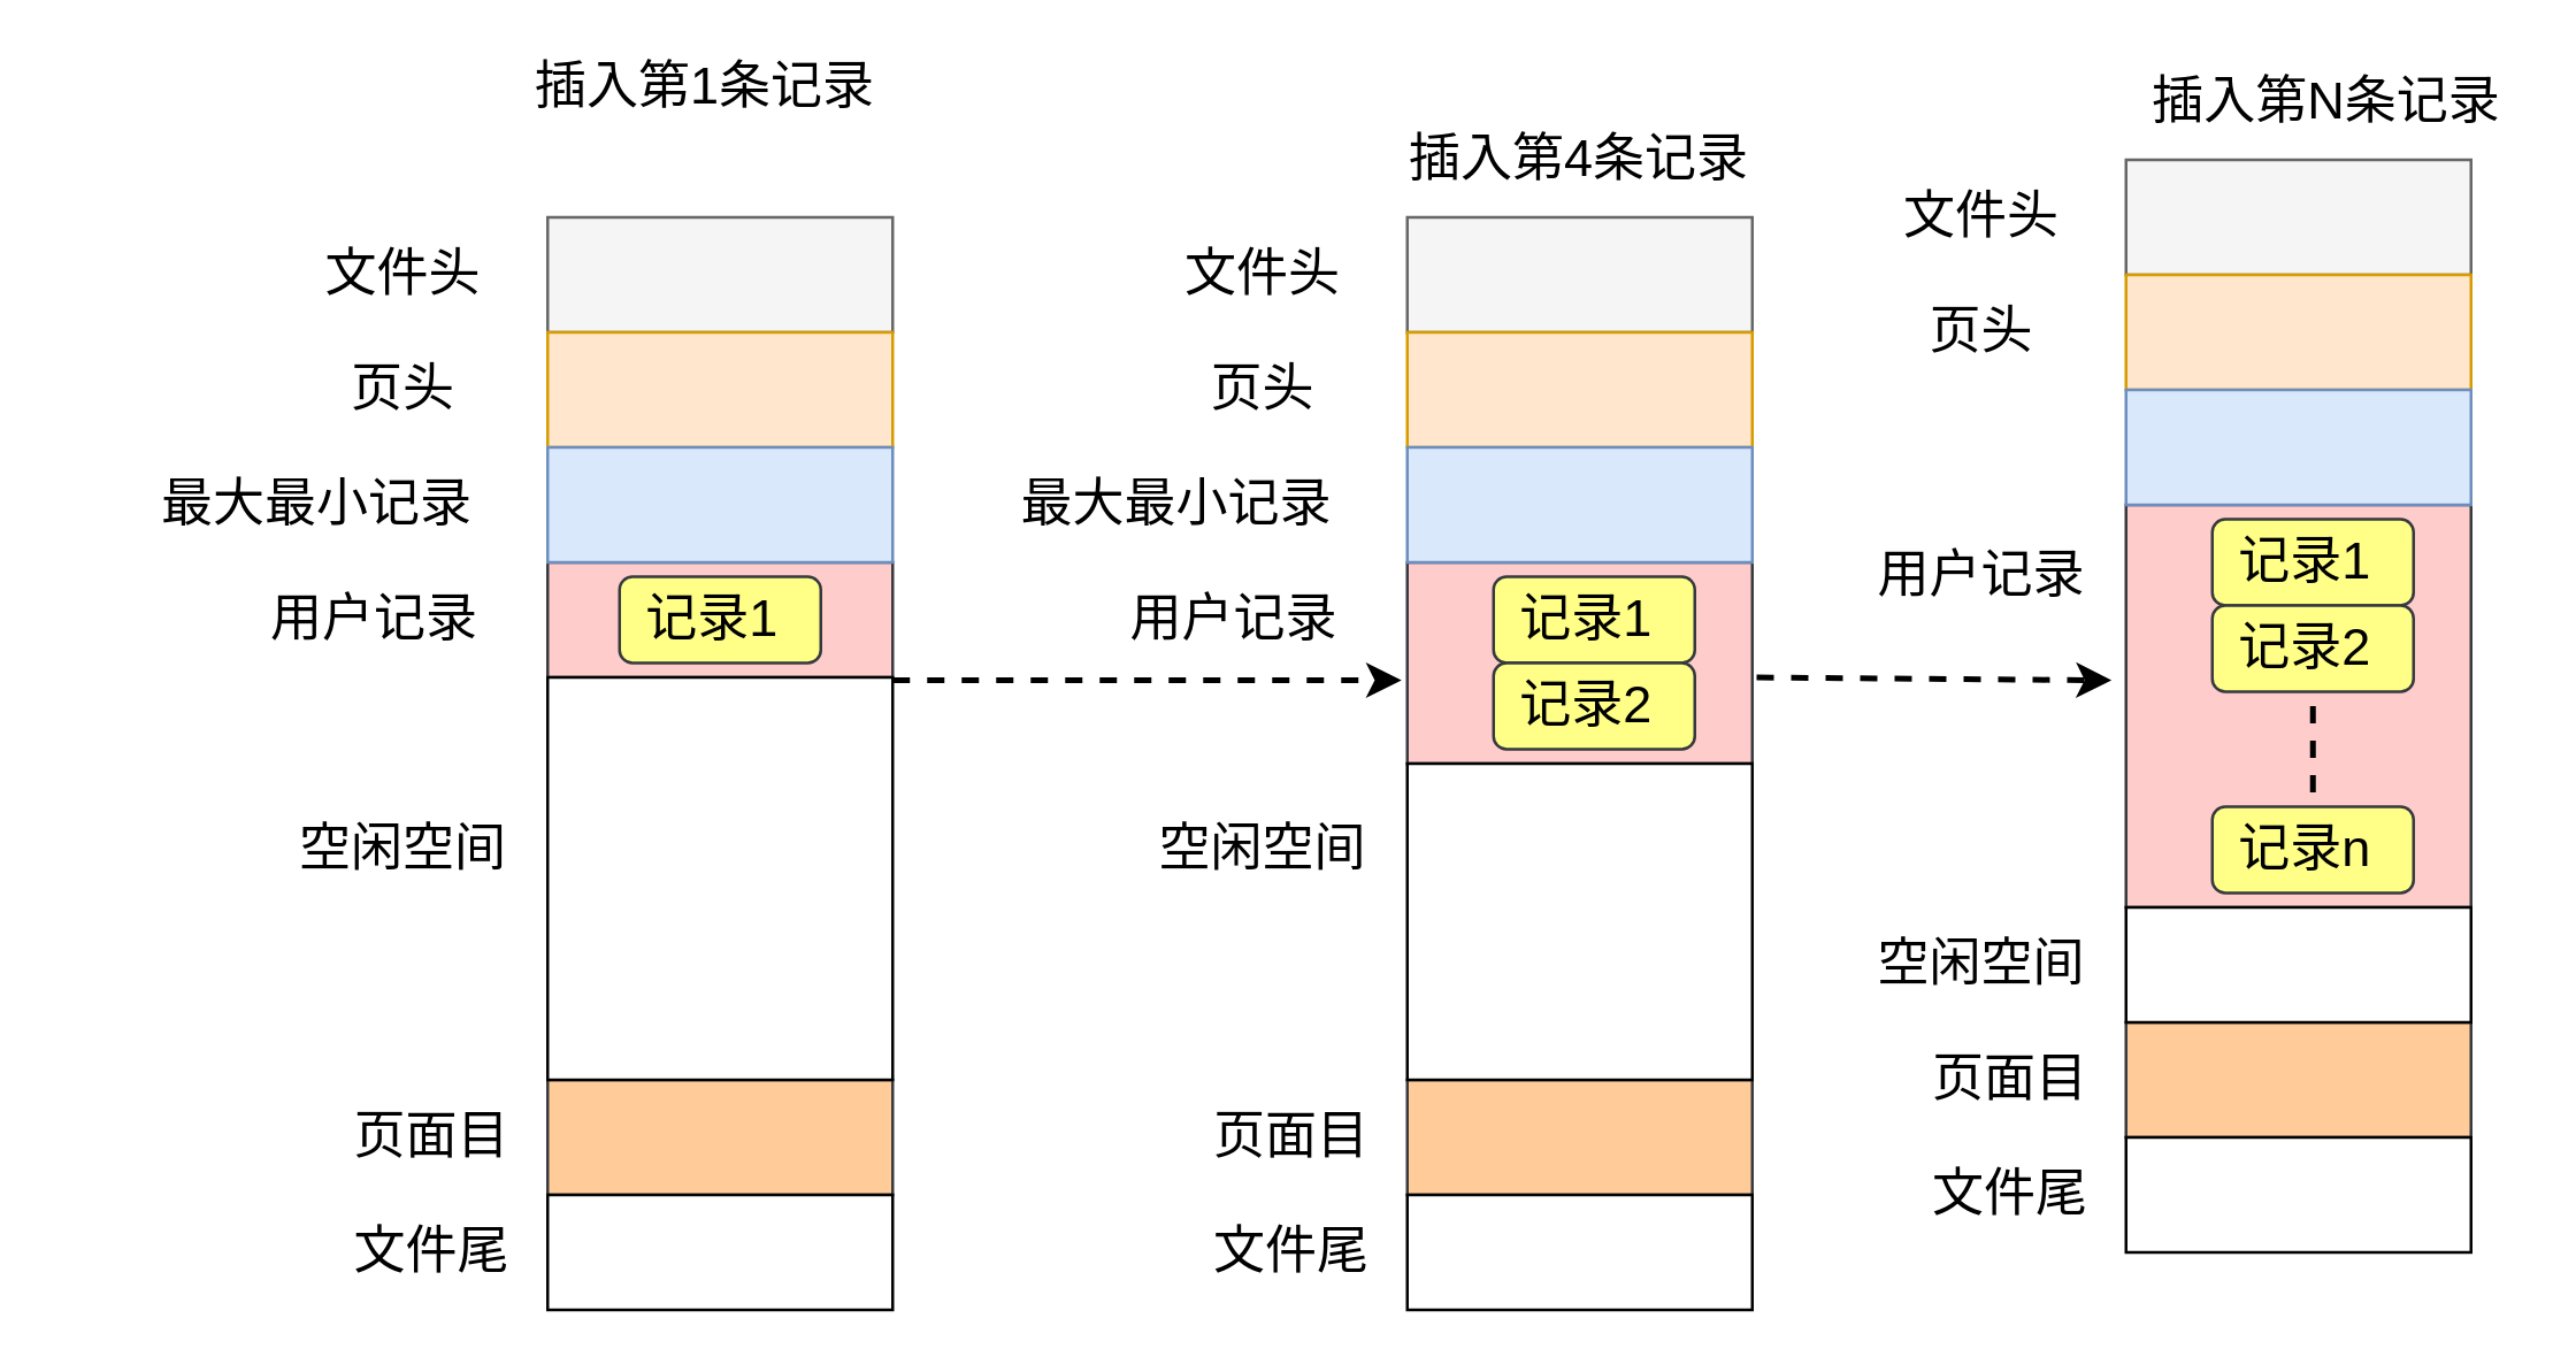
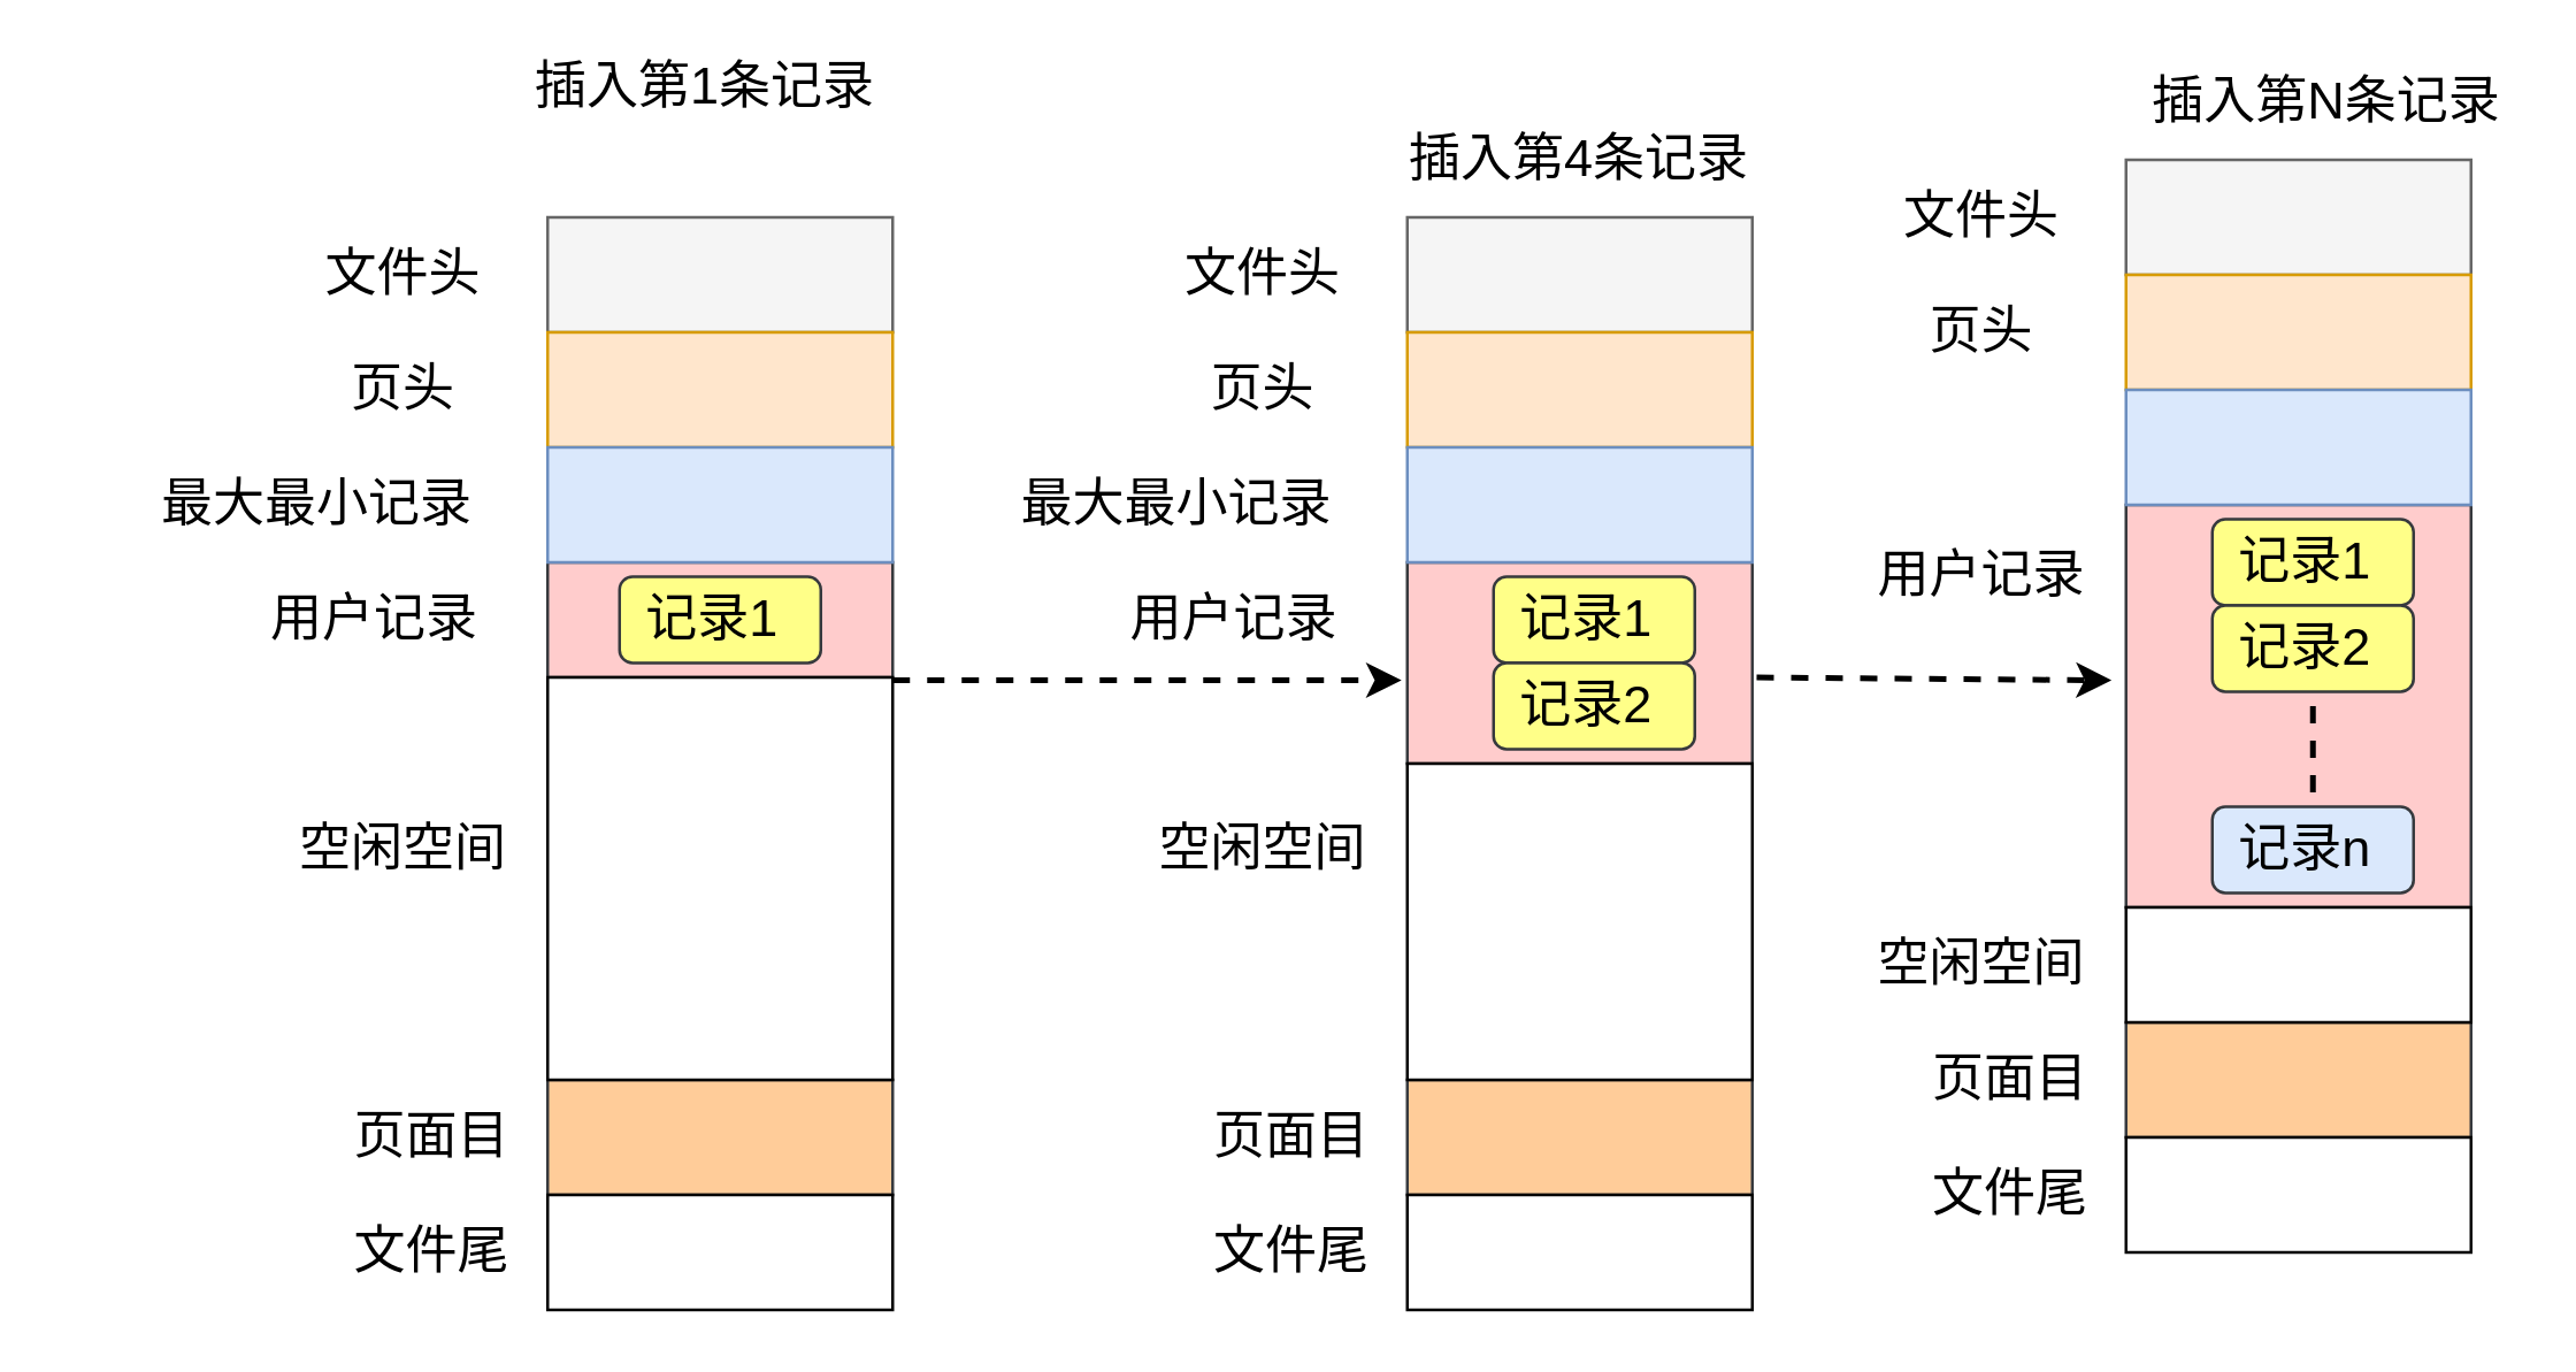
- <mxCell id="48" value="记录n&amp;nbsp;" style="rounded=1;whiteSpace=wrap;html=1;fontSize=18;fillColor=#ffff88;strokeColor=#36393d;" vertex="1" parent="1"><mxGeometry x="769" y="280" width="70" height="30" as="geometry" /></mxCell>
+ <mxCell id="48" value="记录n&amp;nbsp;" style="rounded=1;whiteSpace=wrap;html=1;fontSize=18;fillColor=#dae8fc;strokeColor=#36393d;" vertex="1" parent="1"><mxGeometry x="769" y="280" width="70" height="30" as="geometry" /></mxCell>
